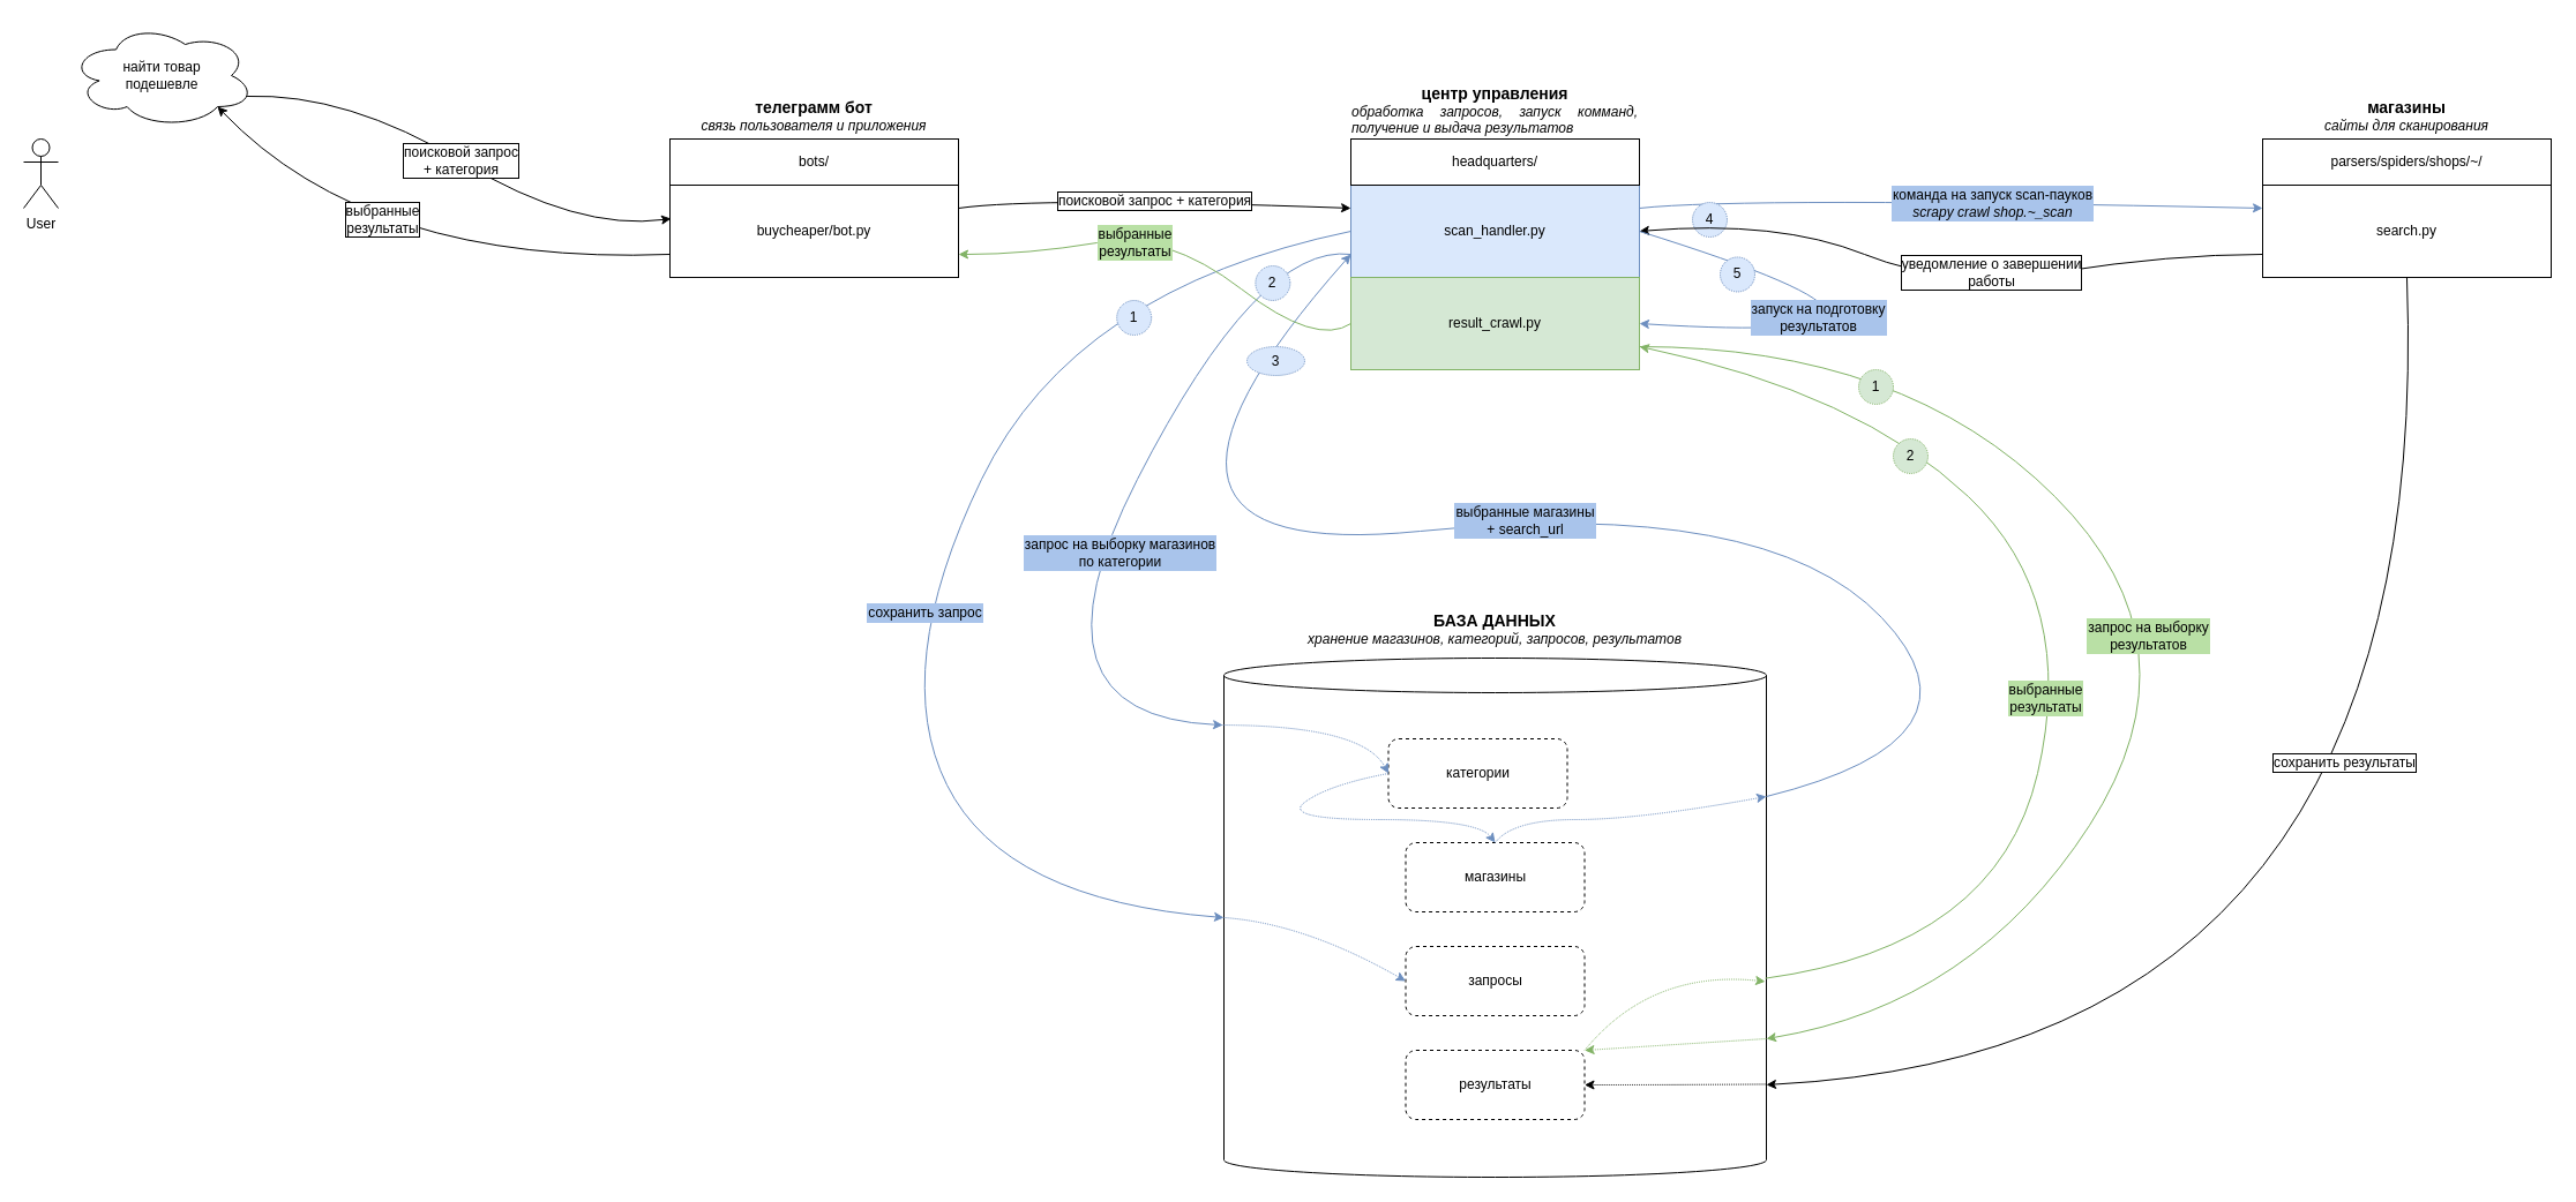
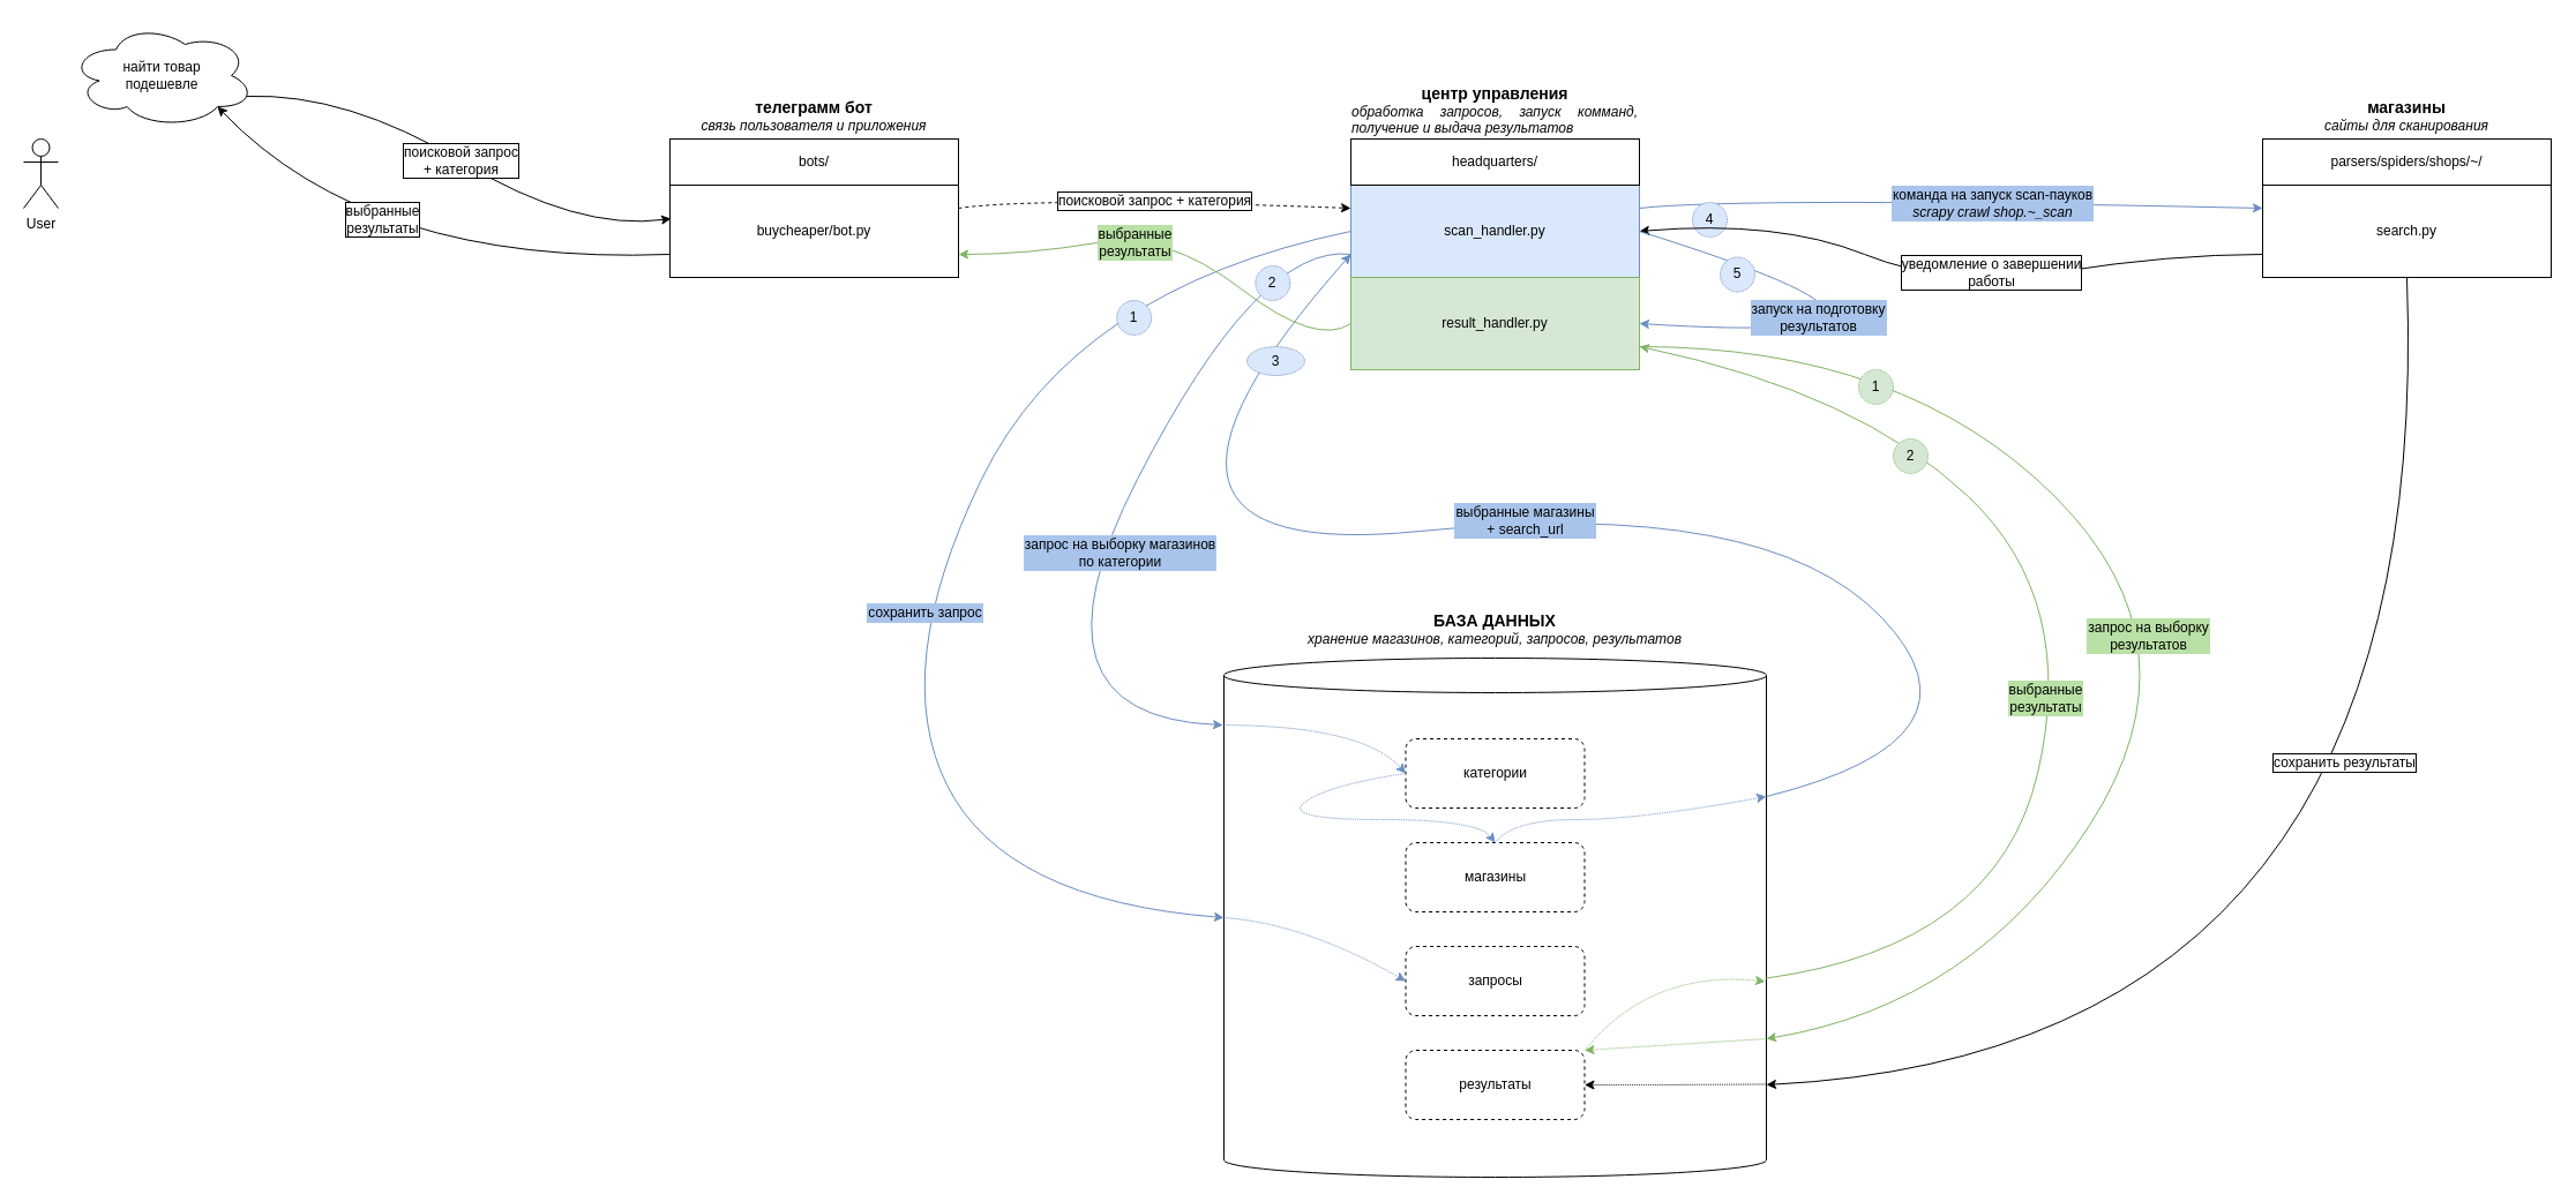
- <mxCell id="14" value="" style="curved=1;endArrow=classic;html=1;rounded=0;fontSize=12;exitX=1;exitY=0.25;exitDx=0;exitDy=0;entryX=0;entryY=0.25;entryDx=0;entryDy=0;" parent="1" source="5" target="9" edge="1"><mxGeometry width="50" height="50" relative="1" as="geometry"><mxPoint x="830" y="193" as="sourcePoint" /><mxPoint x="1197.4" y="299.04" as="targetPoint" /><Array as="points"><mxPoint x="900" y="170" /></Array></mxGeometry></mxCell>
+ <mxCell id="14" value="" style="curved=1;endArrow=classic;html=1;rounded=0;fontSize=12;exitX=1;exitY=0.25;exitDx=0;exitDy=0;entryX=0;entryY=0.25;entryDx=0;entryDy=0;dashed=1;" parent="1" source="5" target="9" edge="1"><mxGeometry width="50" height="50" relative="1" as="geometry"><mxPoint x="830" y="193" as="sourcePoint" /><mxPoint x="1197.4" y="299.04" as="targetPoint" /><Array as="points"><mxPoint x="900" y="170" /></Array></mxGeometry></mxCell>
- <mxCell id="45" value="result_crawl.py" style="rounded=0;whiteSpace=wrap;html=1;labelBorderColor=none;fontSize=12;fillColor=#d5e8d4;strokeColor=#82b366;" parent="1" vertex="1"><mxGeometry x="1170" y="240" width="250" height="80" as="geometry" /></mxCell>
+ <mxCell id="45" value="result_handler.py" style="rounded=0;whiteSpace=wrap;html=1;labelBorderColor=none;fontSize=12;fillColor=#d5e8d4;strokeColor=#82b366;" parent="1" vertex="1"><mxGeometry x="1170" y="240" width="250" height="80" as="geometry" /></mxCell>
- <mxCell id="24" value="категории" style="rounded=1;whiteSpace=wrap;html=1;labelBorderColor=none;fontSize=12;dashed=1;" parent="1" vertex="1"><mxGeometry x="1202.5" y="640" width="155" height="60" as="geometry" /></mxCell>
+ <mxCell id="24" value="категории" style="rounded=1;whiteSpace=wrap;html=1;labelBorderColor=none;fontSize=12;dashed=1;" parent="1" vertex="1"><mxGeometry x="1217.5" y="640" width="155" height="60" as="geometry" /></mxCell>
